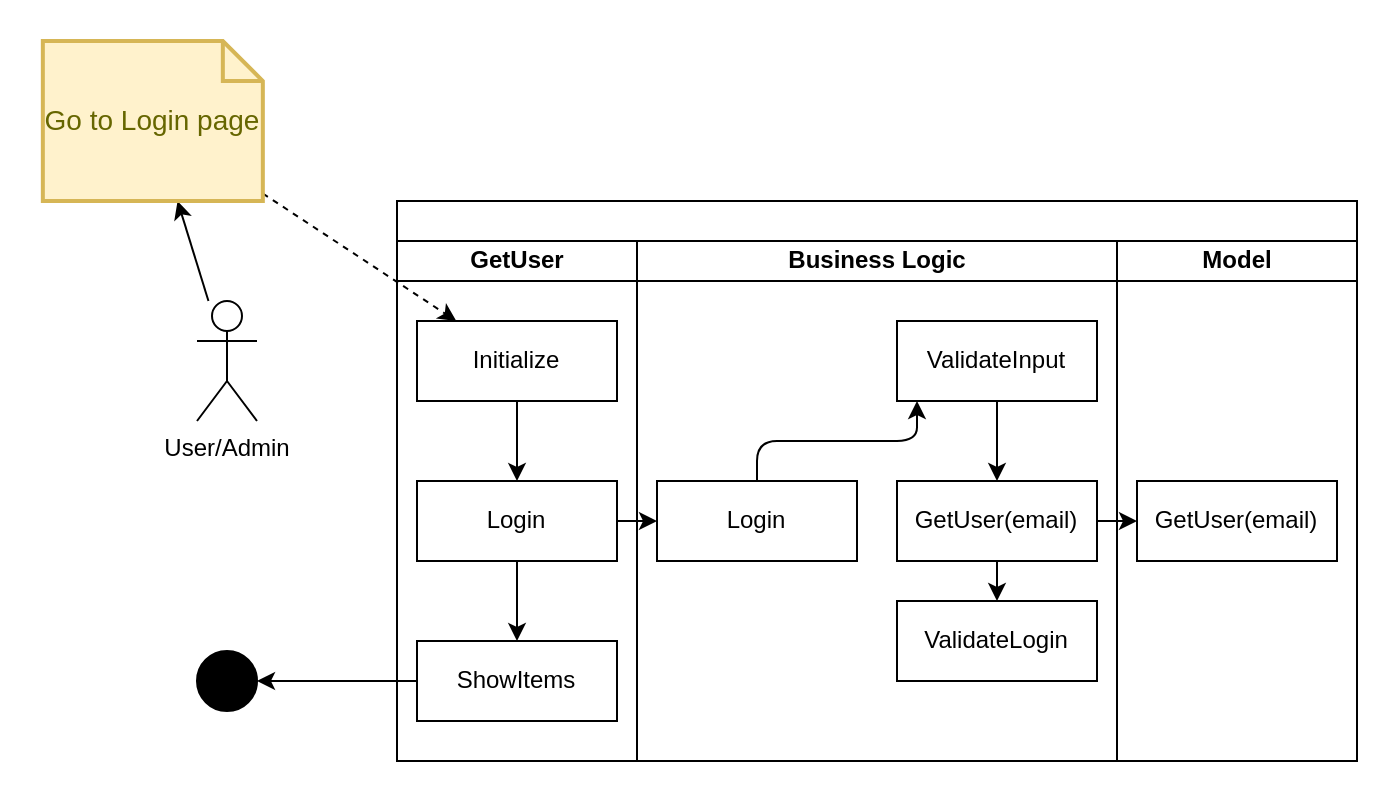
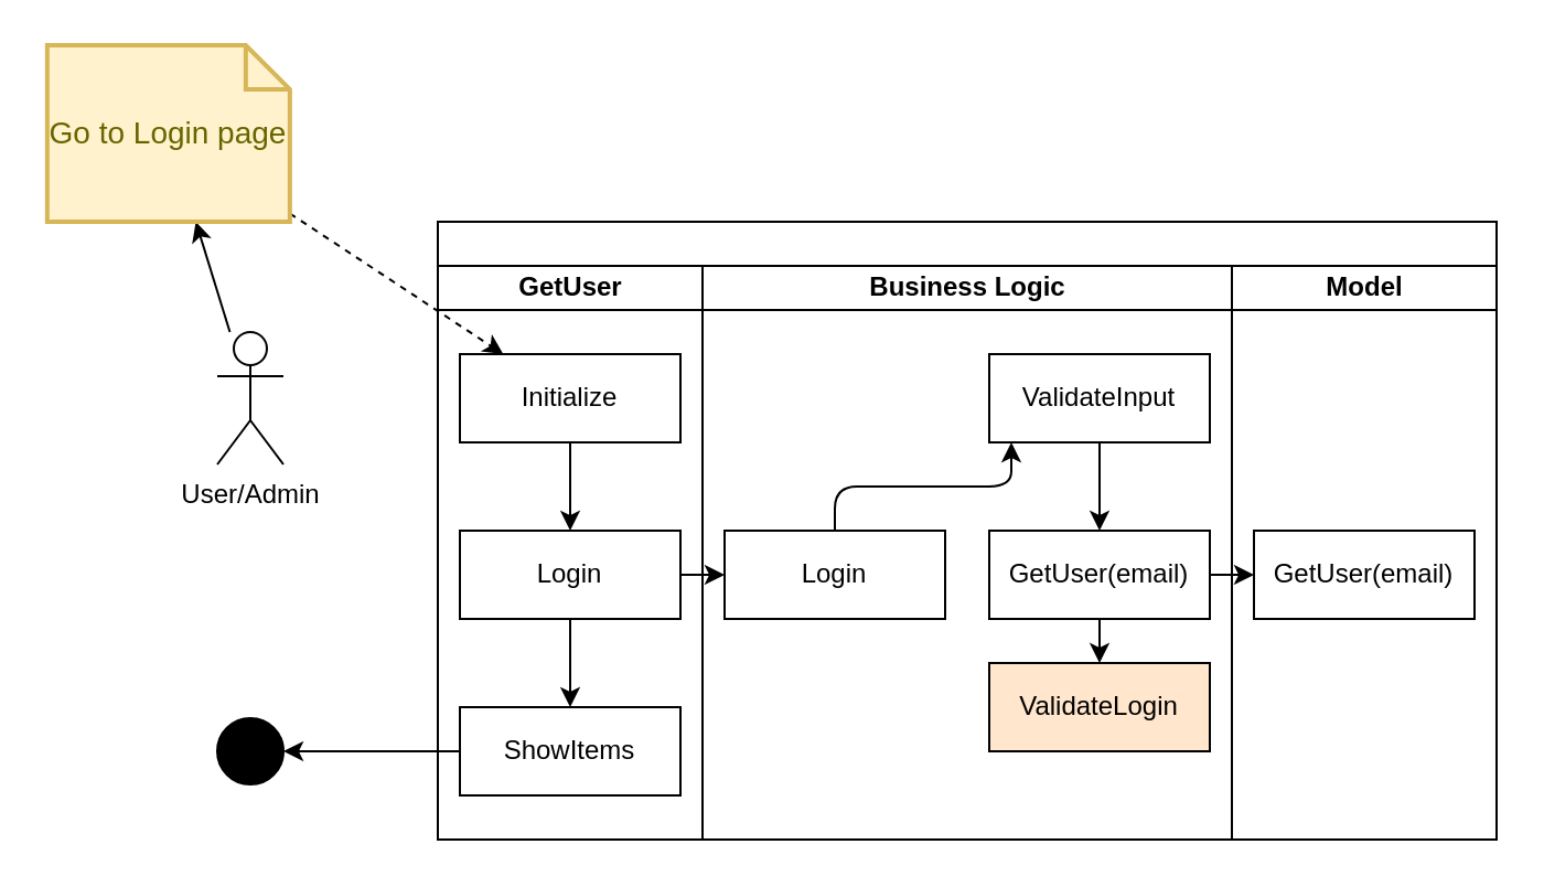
- <mxCell id="14" value="ValidateLogin" style="rounded=0;whiteSpace=wrap;html=1;" parent="9" vertex="1"><mxGeometry x="130.0" y="180" width="100" height="40" as="geometry" /></mxCell>
+ <mxCell id="14" value="ValidateLogin" style="rounded=0;whiteSpace=wrap;html=1;fillColor=#ffe6cc;" parent="9" vertex="1"><mxGeometry x="130.0" y="180" width="100" height="40" as="geometry" /></mxCell>
